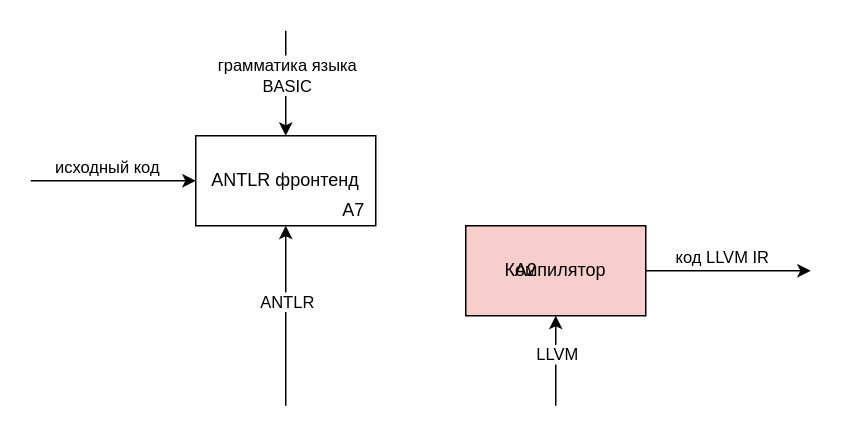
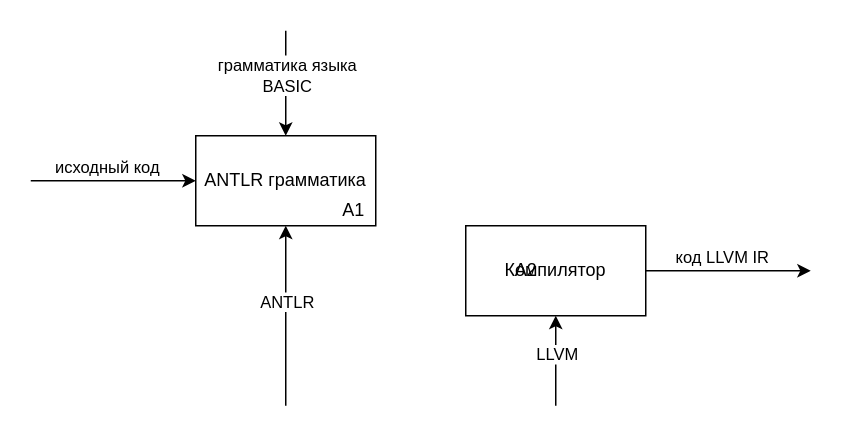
- <mxCell id="12" value="ANTLR фронтенд" style="rounded=0;whiteSpace=wrap;html=1;" parent="1" vertex="1"><mxGeometry x="130" y="90" width="120" height="60" as="geometry" /></mxCell>
+ <mxCell id="12" value="ANTLR грамматика" style="rounded=0;whiteSpace=wrap;html=1;" parent="1" vertex="1"><mxGeometry x="130" y="90" width="120" height="60" as="geometry" /></mxCell>
- <mxCell id="15" value="A7" style="text;html=1;align=center;verticalAlign=middle;resizable=0;points=[];autosize=1;strokeColor=none;fillColor=none;" vertex="1" parent="1"><mxGeometry x="215" y="125" width="40" height="30" as="geometry" /></mxCell>
+ <mxCell id="15" value="A1" style="text;html=1;align=center;verticalAlign=middle;resizable=0;points=[];autosize=1;strokeColor=none;fillColor=none;" vertex="1" parent="1"><mxGeometry x="215" y="125" width="40" height="30" as="geometry" /></mxCell>
- <mxCell id="2" value="Компилятор" style="rounded=0;whiteSpace=wrap;html=1;fillColor=#f8cecc;" parent="1" vertex="1"><mxGeometry x="310" y="150" width="120" height="60" as="geometry" /></mxCell>
+ <mxCell id="2" value="Компилятор" style="rounded=0;whiteSpace=wrap;html=1;" parent="1" vertex="1"><mxGeometry x="310" y="150" width="120" height="60" as="geometry" /></mxCell>
